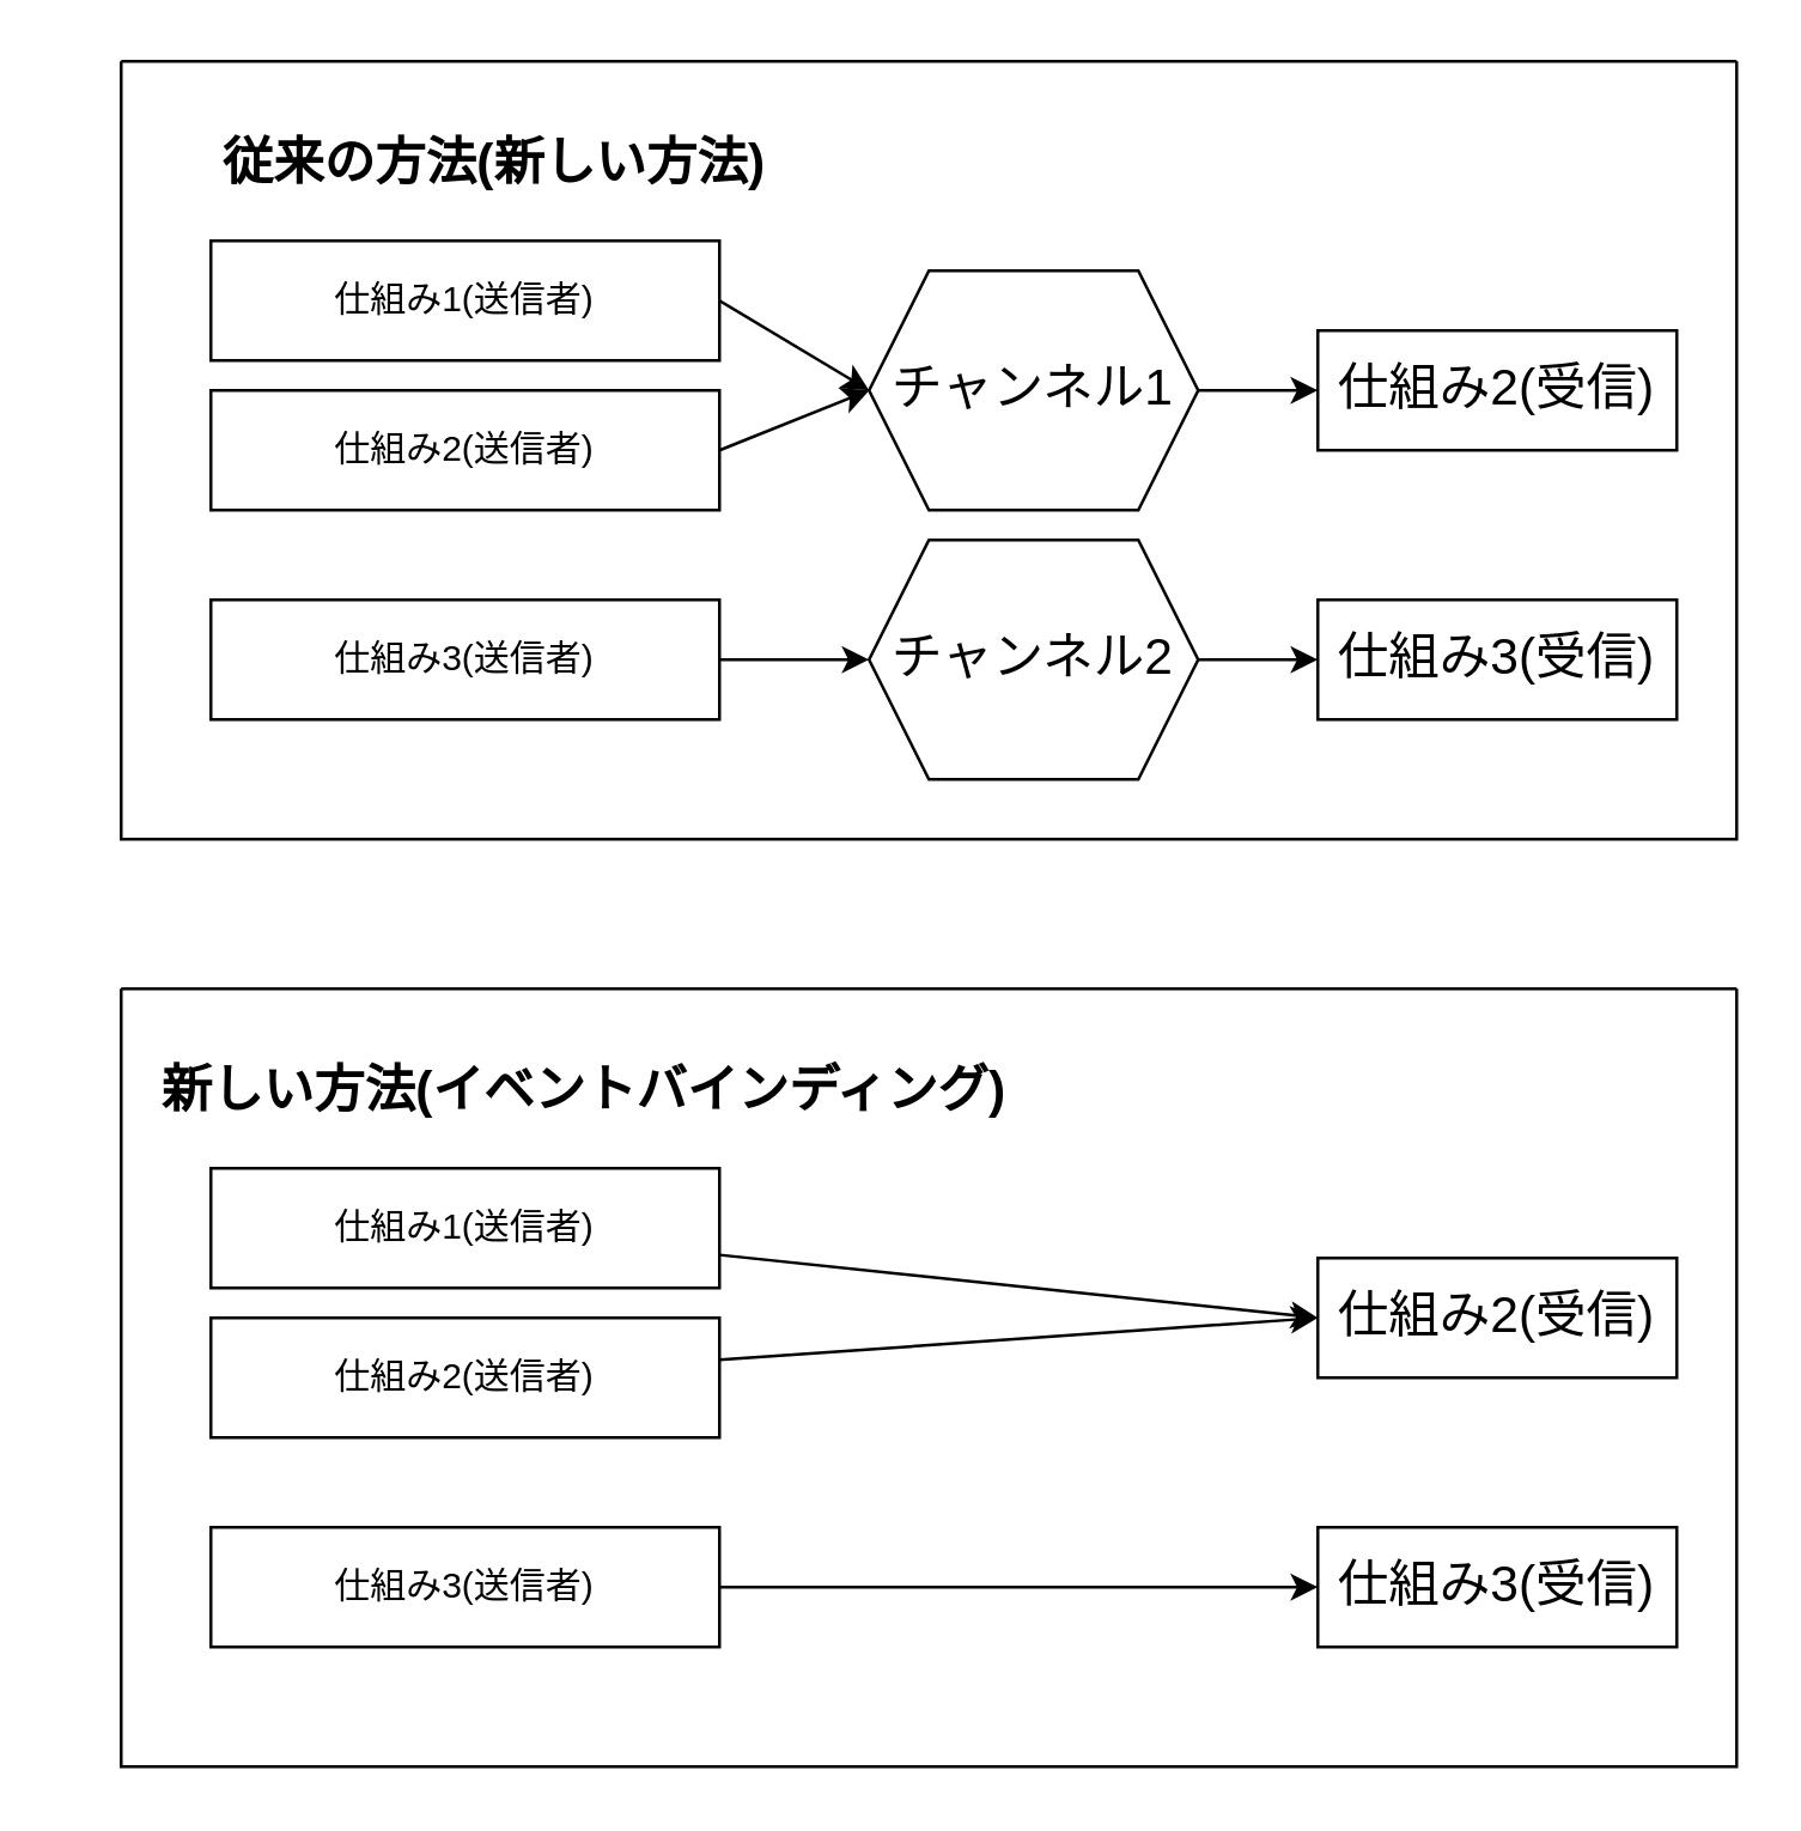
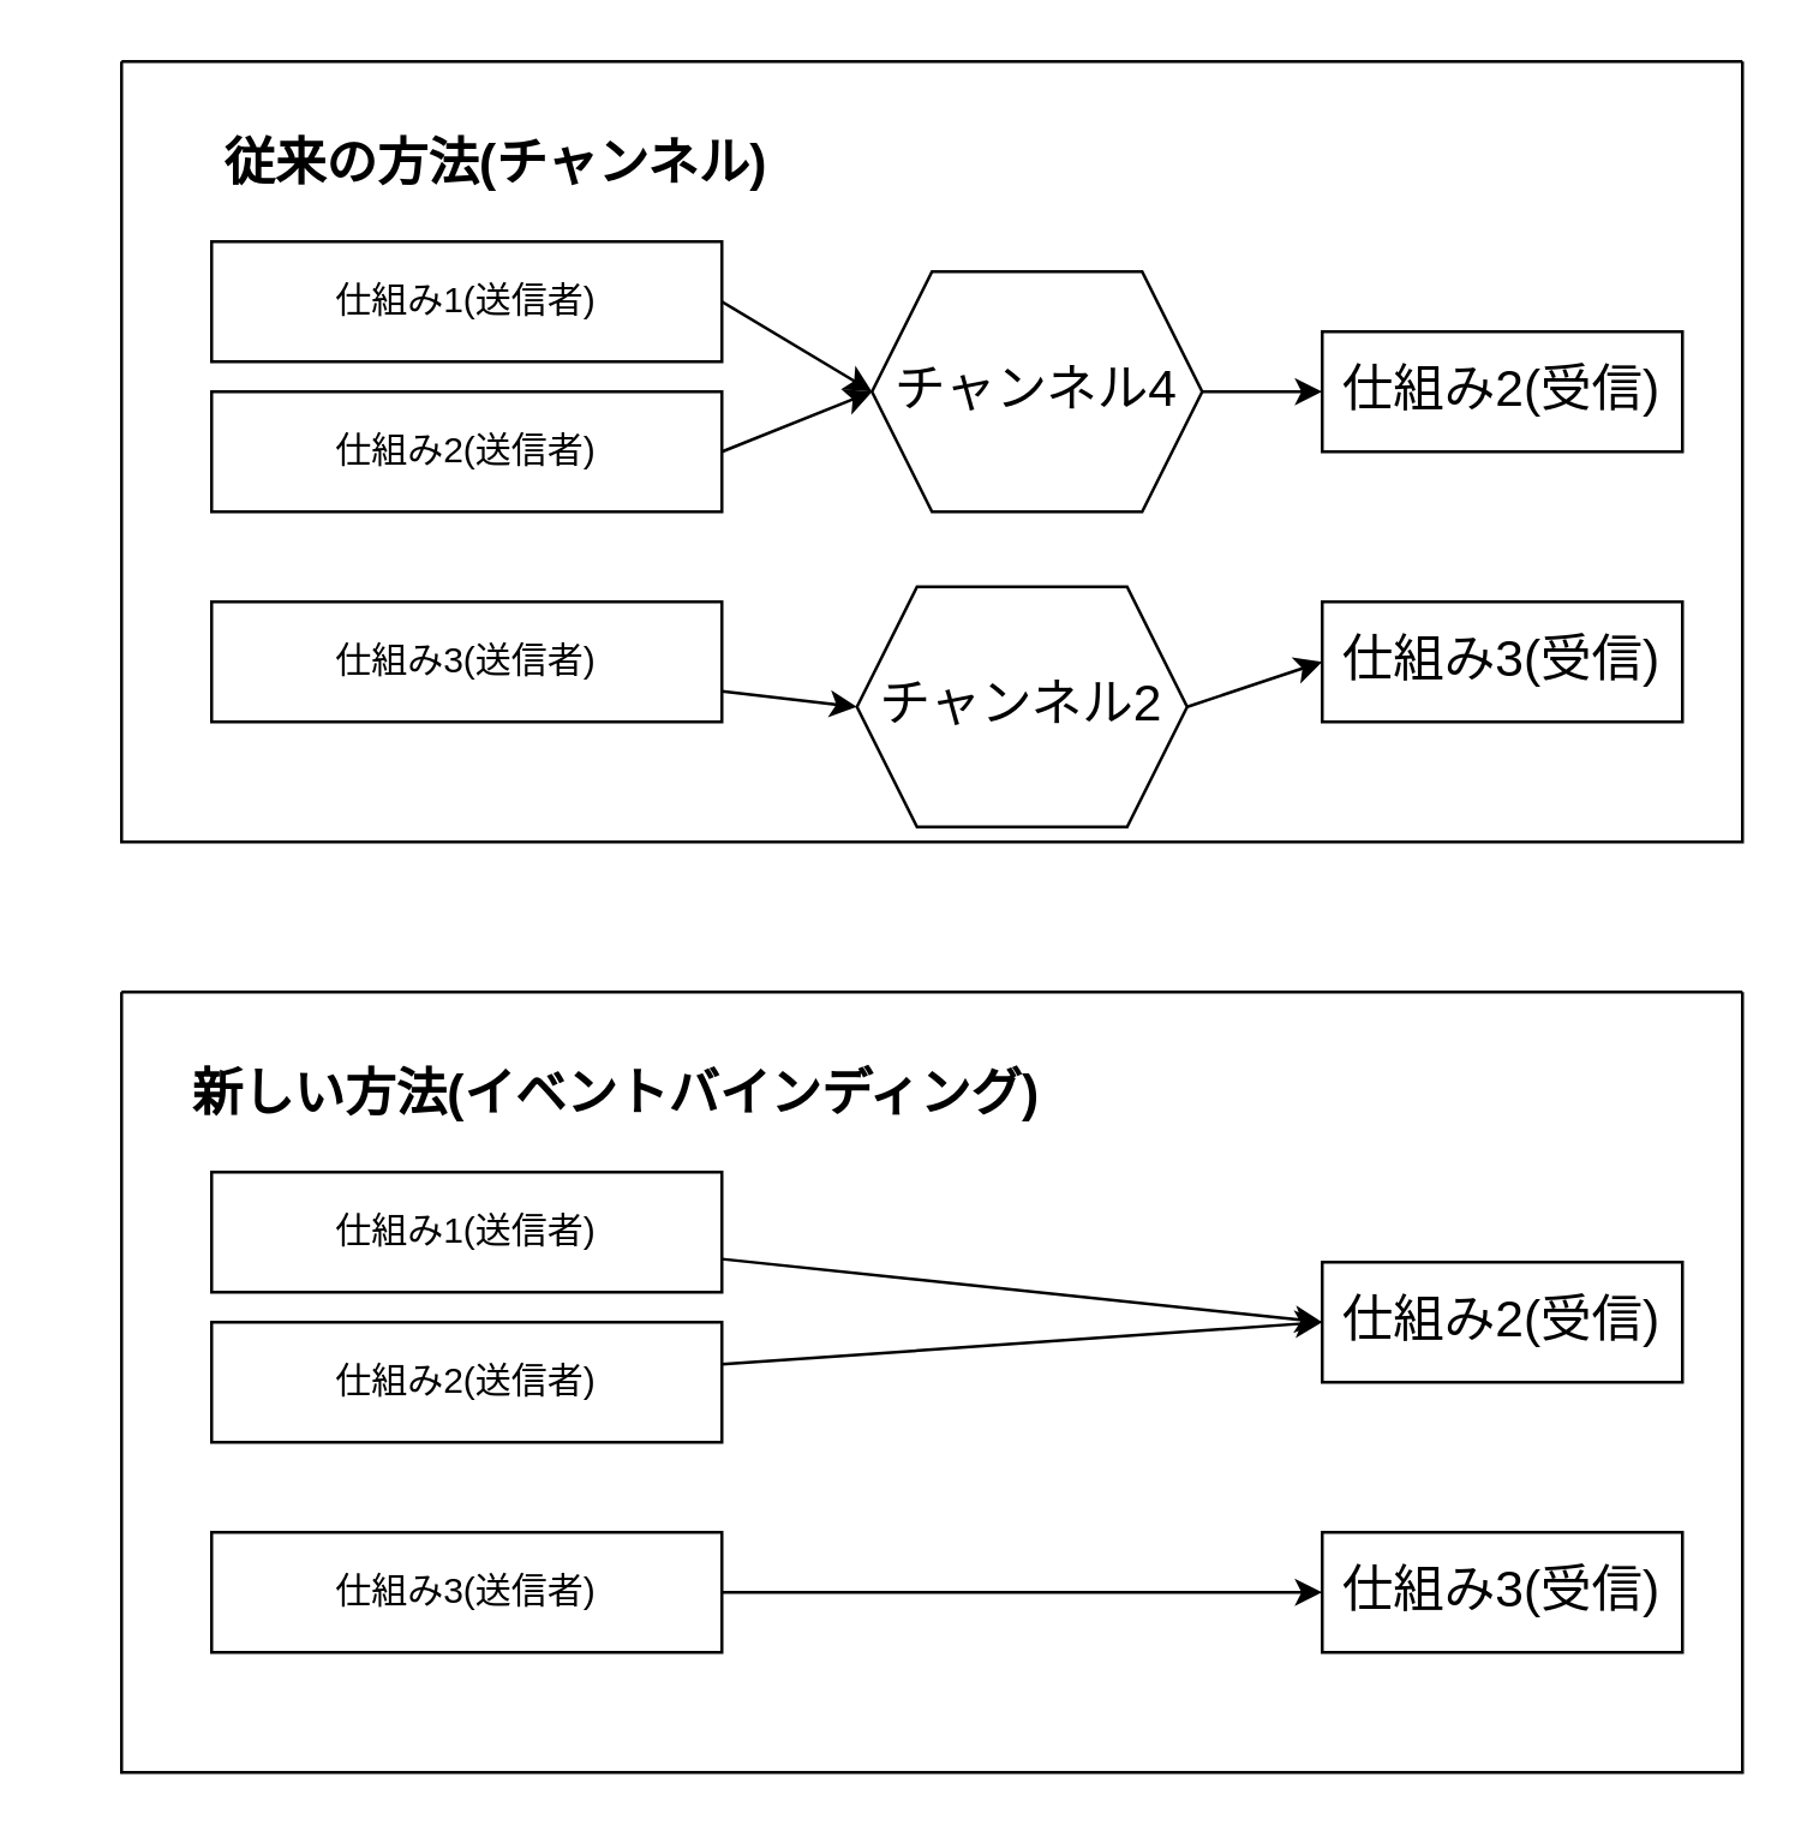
- <mxCell id="6" value="従来の方法(新しい方法)" style="text;html=1;strokeColor=none;fillColor=none;align=center;verticalAlign=middle;whiteSpace=wrap;rounded=0;fontSize=17;fontStyle=1" vertex="1" parent="2"><mxGeometry x="-20" y="20" width="290" height="30" as="geometry" /></mxCell>
+ <mxCell id="6" value="従来の方法(チャンネル)" style="text;html=1;strokeColor=none;fillColor=none;align=center;verticalAlign=middle;whiteSpace=wrap;rounded=0;fontSize=17;fontStyle=1" vertex="1" parent="2"><mxGeometry x="-20" y="20" width="290" height="30" as="geometry" /></mxCell>
- <mxCell id="8" value="チャンネル1" style="shape=hexagon;perimeter=hexagonPerimeter2;whiteSpace=wrap;html=1;fixedSize=1;fontFamily=Helvetica;fontSize=17;" vertex="1" parent="2"><mxGeometry x="250" y="70" width="110" height="80" as="geometry" /></mxCell>
+ <mxCell id="8" value="チャンネル4" style="shape=hexagon;perimeter=hexagonPerimeter2;whiteSpace=wrap;html=1;fixedSize=1;fontFamily=Helvetica;fontSize=17;" vertex="1" parent="2"><mxGeometry x="250" y="70" width="110" height="80" as="geometry" /></mxCell>
- <mxCell id="14" value="チャンネル2" style="shape=hexagon;perimeter=hexagonPerimeter2;whiteSpace=wrap;html=1;fixedSize=1;fontFamily=Helvetica;fontSize=17;" vertex="1" parent="2"><mxGeometry x="250" y="160" width="110" height="80" as="geometry" /></mxCell>
+ <mxCell id="14" value="チャンネル2" style="shape=hexagon;perimeter=hexagonPerimeter2;whiteSpace=wrap;html=1;fixedSize=1;fontFamily=Helvetica;fontSize=17;" vertex="1" parent="2"><mxGeometry x="245" y="175" width="110" height="80" as="geometry" /></mxCell>
- <mxCell id="21" value="新しい方法(イベントバインディング)" style="text;html=1;strokeColor=none;fillColor=none;align=center;verticalAlign=middle;whiteSpace=wrap;rounded=0;fontSize=17;fontStyle=1" vertex="1" parent="16"><mxGeometry x="10" y="20" width="290" height="30" as="geometry" /></mxCell>
+ <mxCell id="21" value="新しい方法(イベントバインディング)" style="text;html=1;strokeColor=none;fillColor=none;align=center;verticalAlign=middle;whiteSpace=wrap;rounded=0;fontSize=17;fontStyle=1" vertex="1" parent="16"><mxGeometry x="20" y="20" width="290" height="30" as="geometry" /></mxCell>
